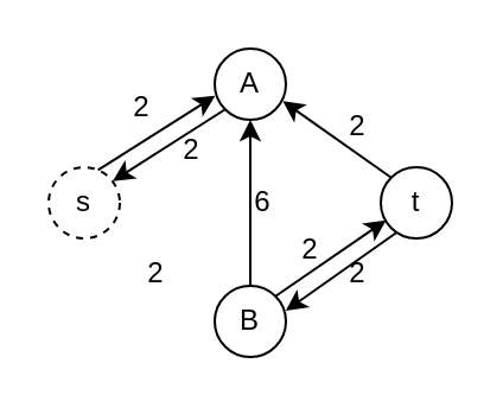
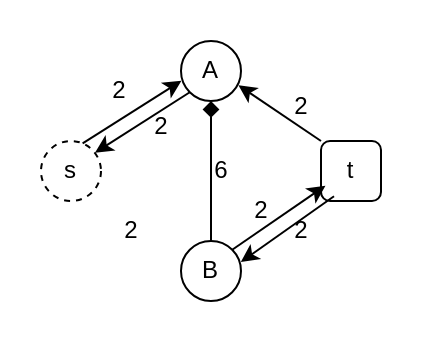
- <mxCell id="4" style="rounded=0;orthogonalLoop=1;jettySize=auto;html=1;exitX=0.5;exitY=0;exitDx=0;exitDy=0;entryX=0.5;entryY=1;entryDx=0;entryDy=0;" edge="1" parent="1" source="5" target="6"><mxGeometry relative="1" as="geometry" /></mxCell>
+ <mxCell id="4" style="rounded=0;orthogonalLoop=1;jettySize=auto;html=1;exitX=0.5;exitY=0;exitDx=0;exitDy=0;entryX=0.5;entryY=1;entryDx=0;entryDy=0;endArrow=diamond;" edge="1" parent="1" source="5" target="6"><mxGeometry relative="1" as="geometry" /></mxCell>
- <mxCell id="3" value="t" style="ellipse;whiteSpace=wrap;html=1;aspect=fixed;" vertex="1" parent="1"><mxGeometry x="160" y="70" width="30" height="30" as="geometry" /></mxCell>
+ <mxCell id="3" value="t" style="whiteSpace=wrap;html=1;aspect=fixed;rounded=1;" vertex="1" parent="1"><mxGeometry x="160" y="70" width="30" height="30" as="geometry" /></mxCell>
